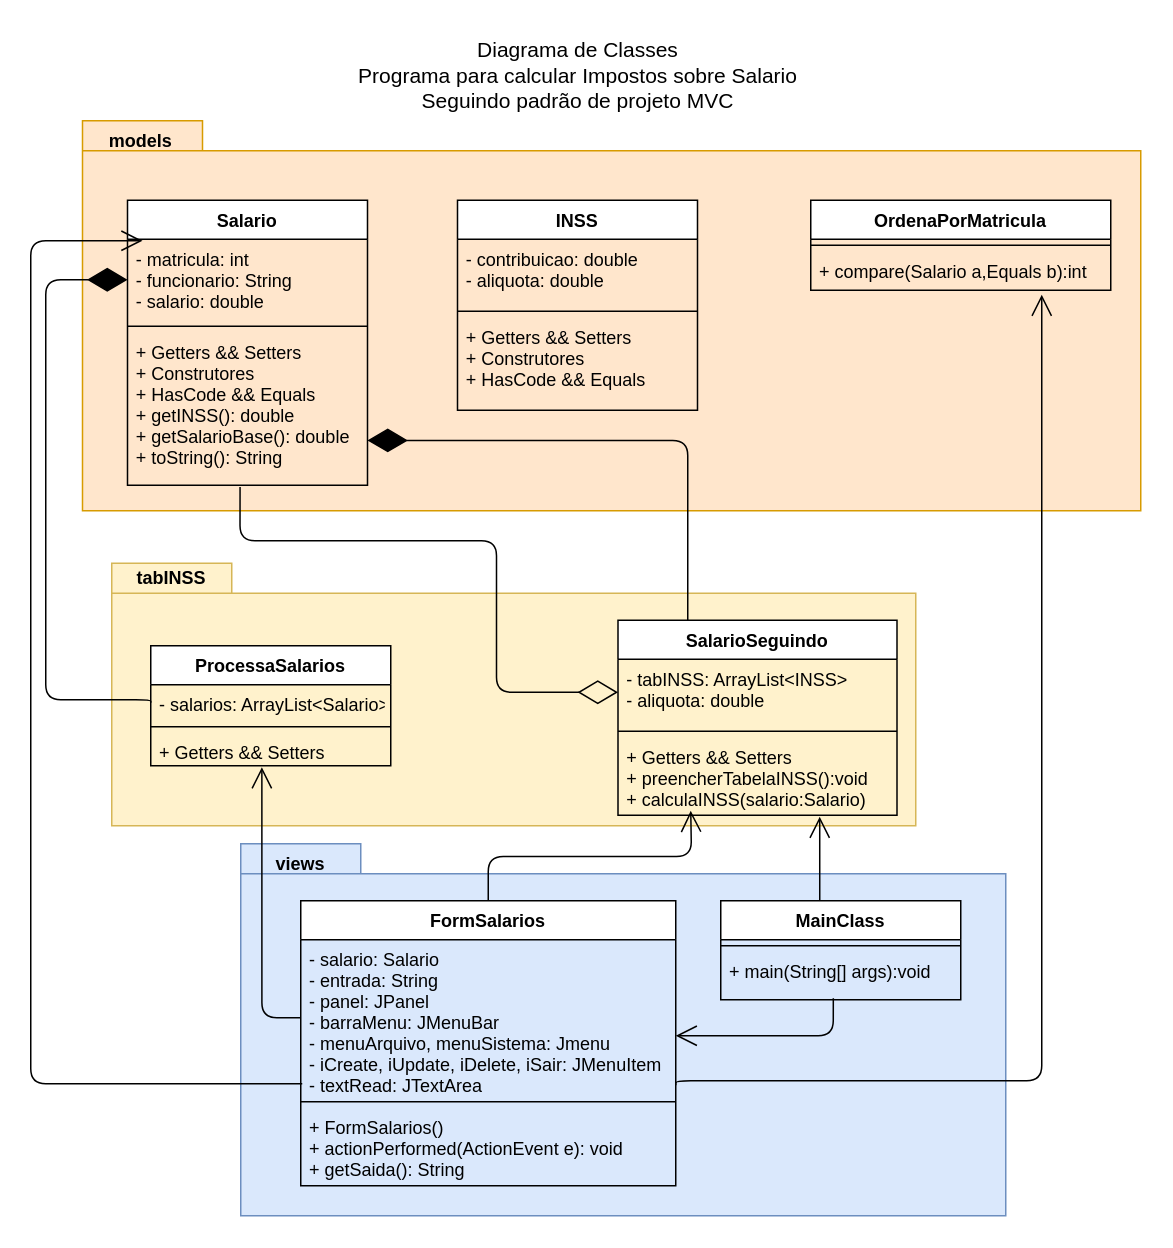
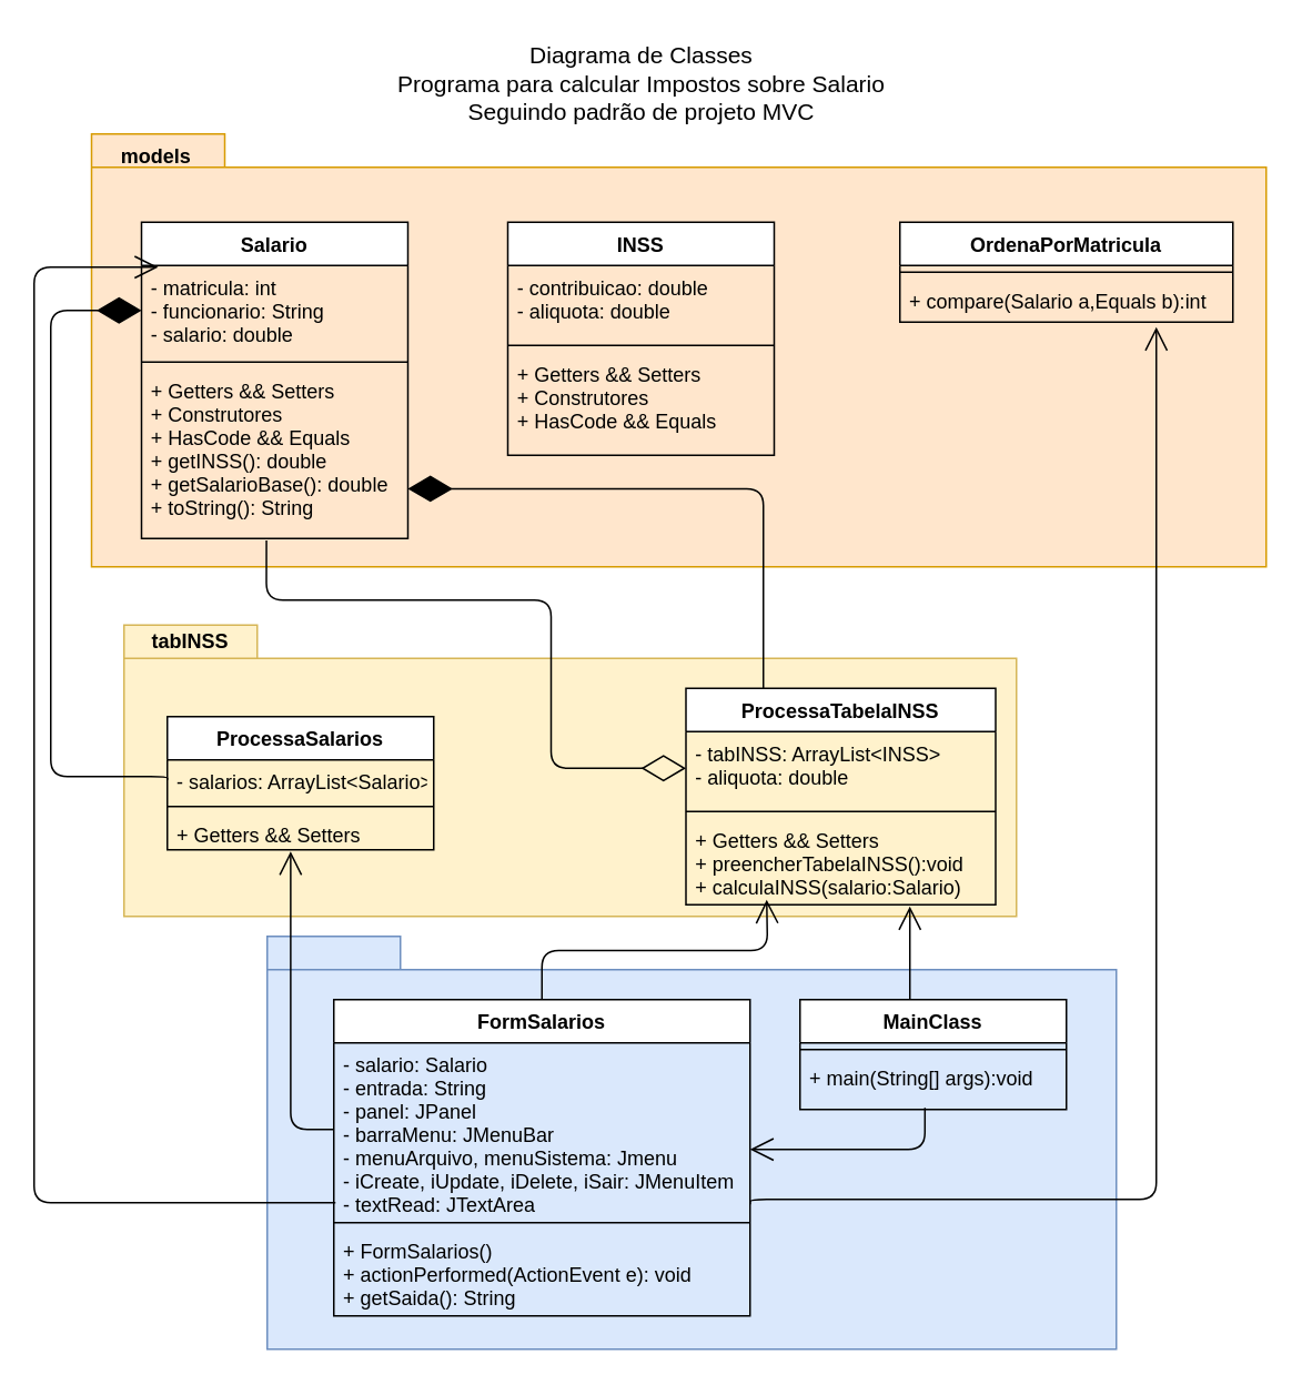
- <mxCell id="21" value="SalarioSeguindo" style="swimlane;fontStyle=1;align=center;verticalAlign=top;childLayout=stackLayout;horizontal=1;startSize=26;horizontalStack=0;resizeParent=1;resizeParentMax=0;resizeLast=0;collapsible=1;marginBottom=0;" parent="1" vertex="1"><mxGeometry x="411.5" y="413" width="186" height="130" as="geometry" /></mxCell>
+ <mxCell id="21" value="ProcessaTabelaINSS" style="swimlane;fontStyle=1;align=center;verticalAlign=top;childLayout=stackLayout;horizontal=1;startSize=26;horizontalStack=0;resizeParent=1;resizeParentMax=0;resizeLast=0;collapsible=1;marginBottom=0;" parent="1" vertex="1"><mxGeometry x="411.5" y="413" width="186" height="130" as="geometry" /></mxCell>
- <mxCell id="20" value="views" style="text;align=center;fontStyle=1;verticalAlign=middle;spacingLeft=3;spacingRight=3;strokeColor=none;rotatable=0;points=[[0,0.5],[1,0.5]];portConstraint=eastwest;" parent="1" vertex="1"><mxGeometry x="160" y="562" width="80" height="26" as="geometry" /></mxCell>
